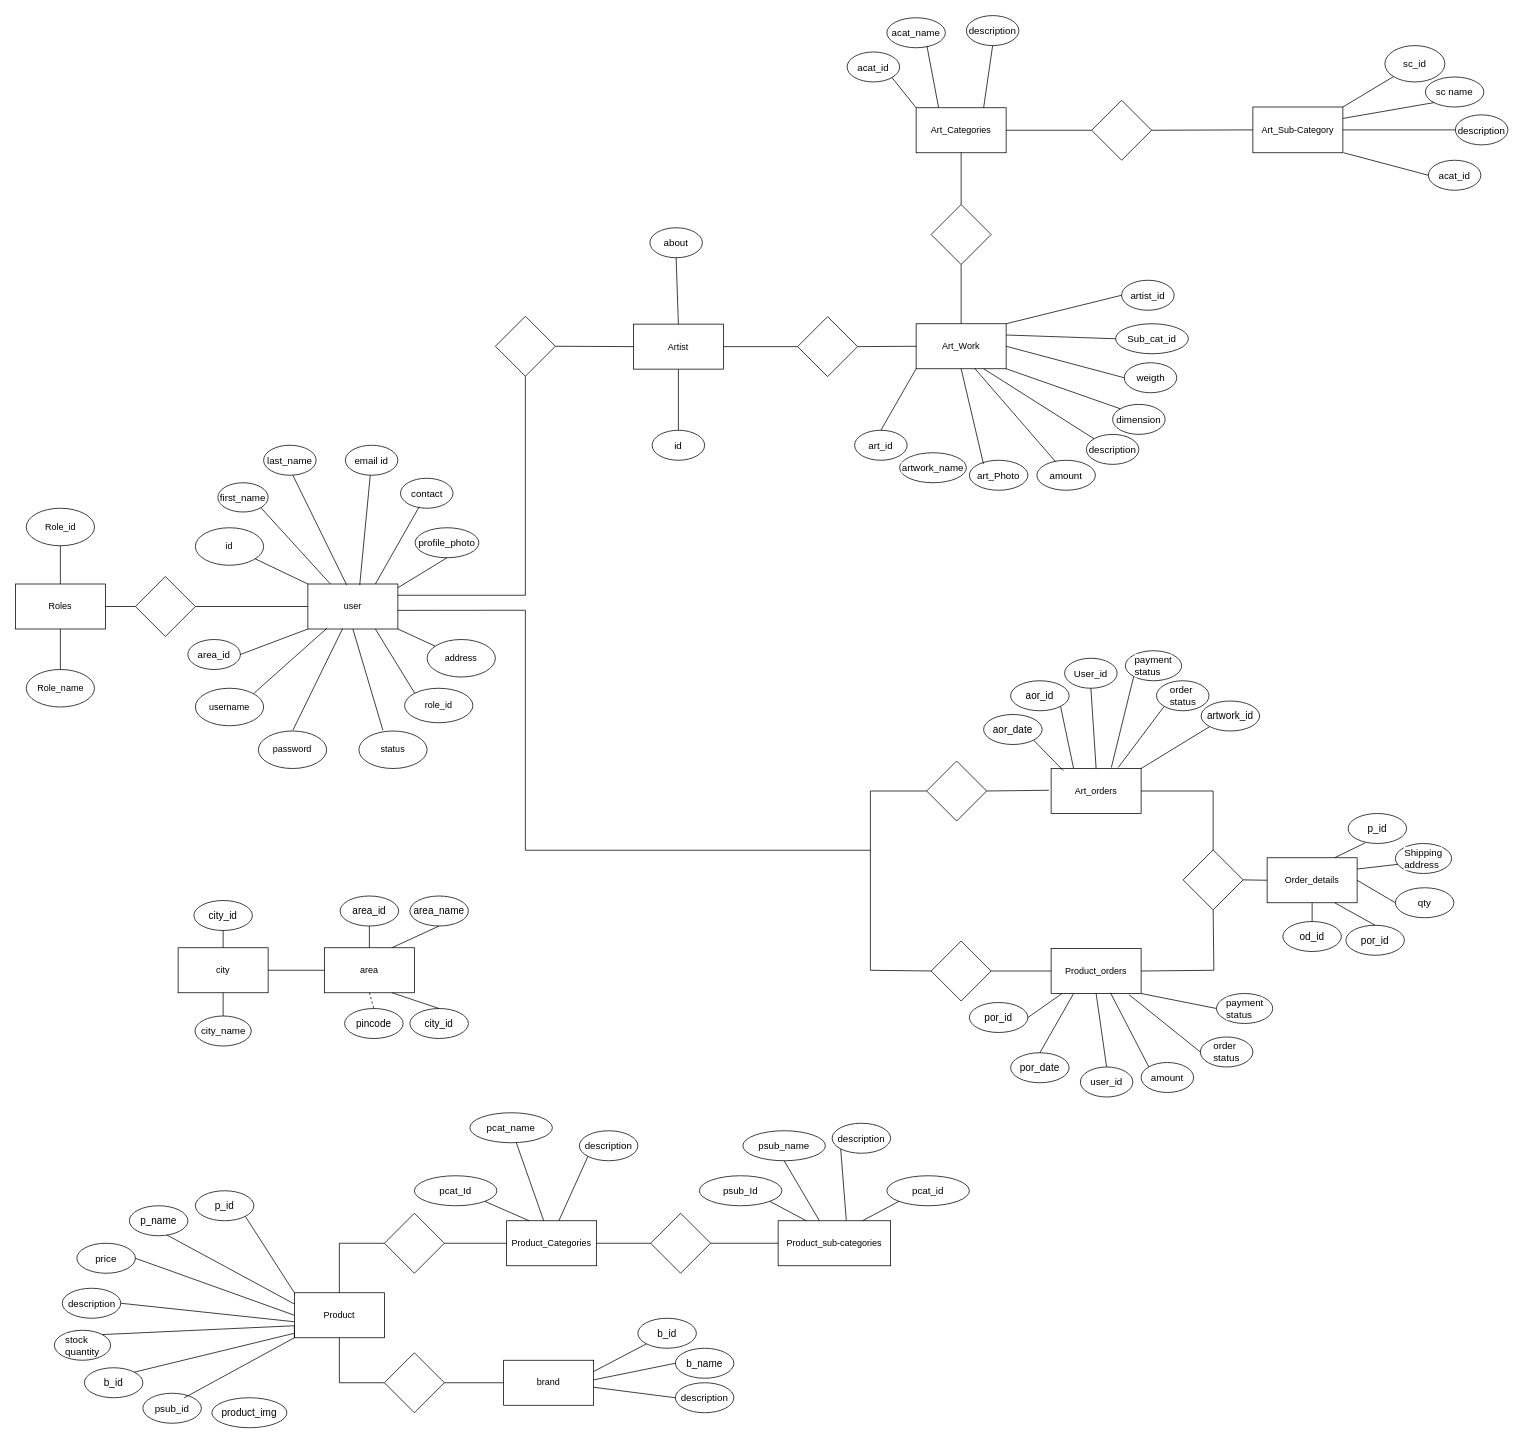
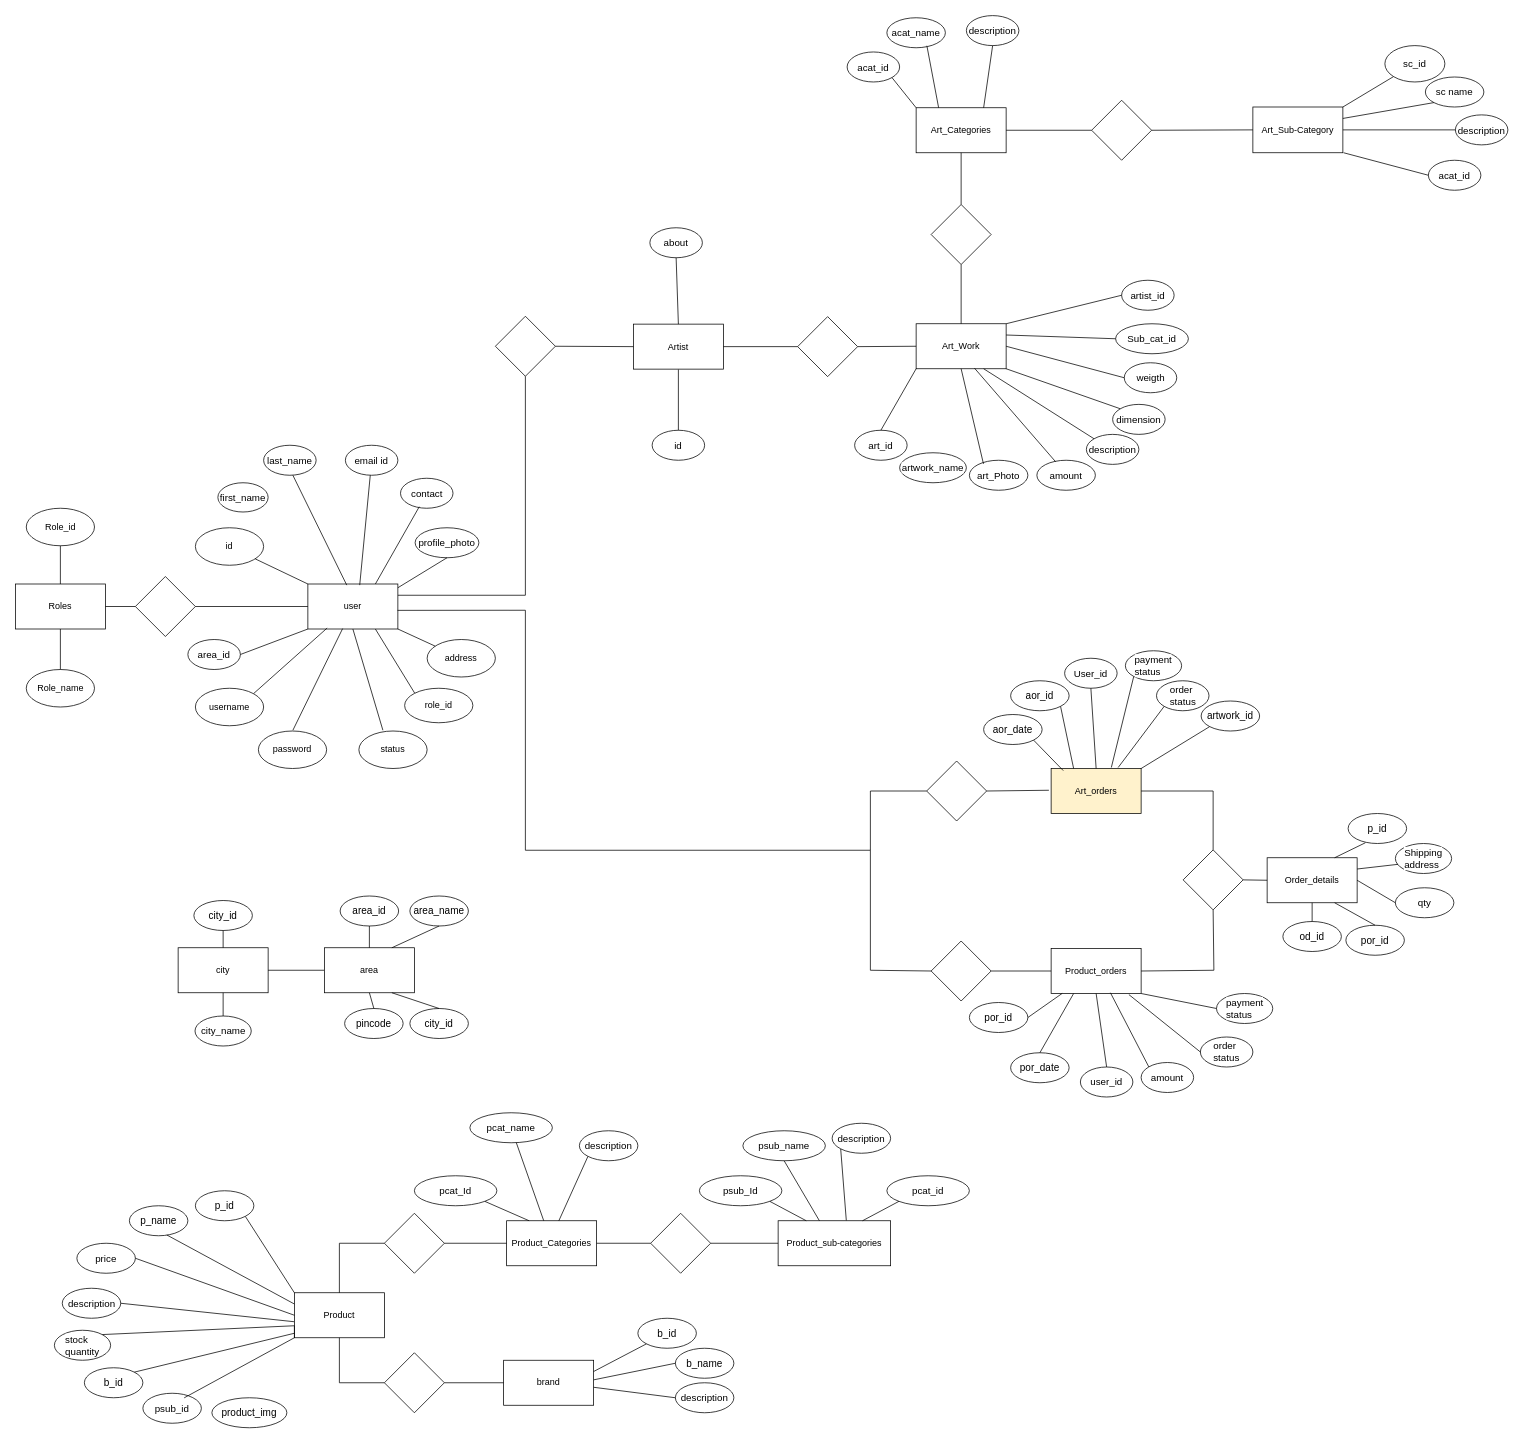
- <mxCell id="177" value="" style="endArrow=none;html=1;rounded=0;entryX=1;entryY=1;entryDx=0;entryDy=0;exitX=0.25;exitY=0;exitDx=0;exitDy=0;" edge="1" parent="1" source="3" target="11"><mxGeometry width="50" height="50" relative="1" as="geometry"><mxPoint x="480" y="763" as="sourcePoint" /><mxPoint x="530" y="713" as="targetPoint" /></mxGeometry></mxCell>
- <mxCell id="39" value="Art_orders" style="rounded=0;whiteSpace=wrap;html=1;" vertex="1" parent="1"><mxGeometry x="1401" y="1024" width="120" height="60" as="geometry" /></mxCell>
+ <mxCell id="39" value="Art_orders" style="rounded=0;whiteSpace=wrap;html=1;fillColor=#fff2cc;" vertex="1" parent="1"><mxGeometry x="1401" y="1024" width="120" height="60" as="geometry" /></mxCell>
- <mxCell id="198" value="" style="endArrow=none;html=1;rounded=0;entryX=0.5;entryY=0;entryDx=0;entryDy=0;exitX=0.5;exitY=1;exitDx=0;exitDy=0;dashed=1;" edge="1" parent="1" source="191" target="194"><mxGeometry width="50" height="50" relative="1" as="geometry"><mxPoint x="327" y="1293" as="sourcePoint" /><mxPoint x="327" y="1270" as="targetPoint" /></mxGeometry></mxCell>
+ <mxCell id="198" value="" style="endArrow=none;html=1;rounded=0;entryX=0.5;entryY=0;entryDx=0;entryDy=0;exitX=0.5;exitY=1;exitDx=0;exitDy=0;" edge="1" parent="1" source="191" target="194"><mxGeometry width="50" height="50" relative="1" as="geometry"><mxPoint x="327" y="1293" as="sourcePoint" /><mxPoint x="327" y="1270" as="targetPoint" /></mxGeometry></mxCell>
